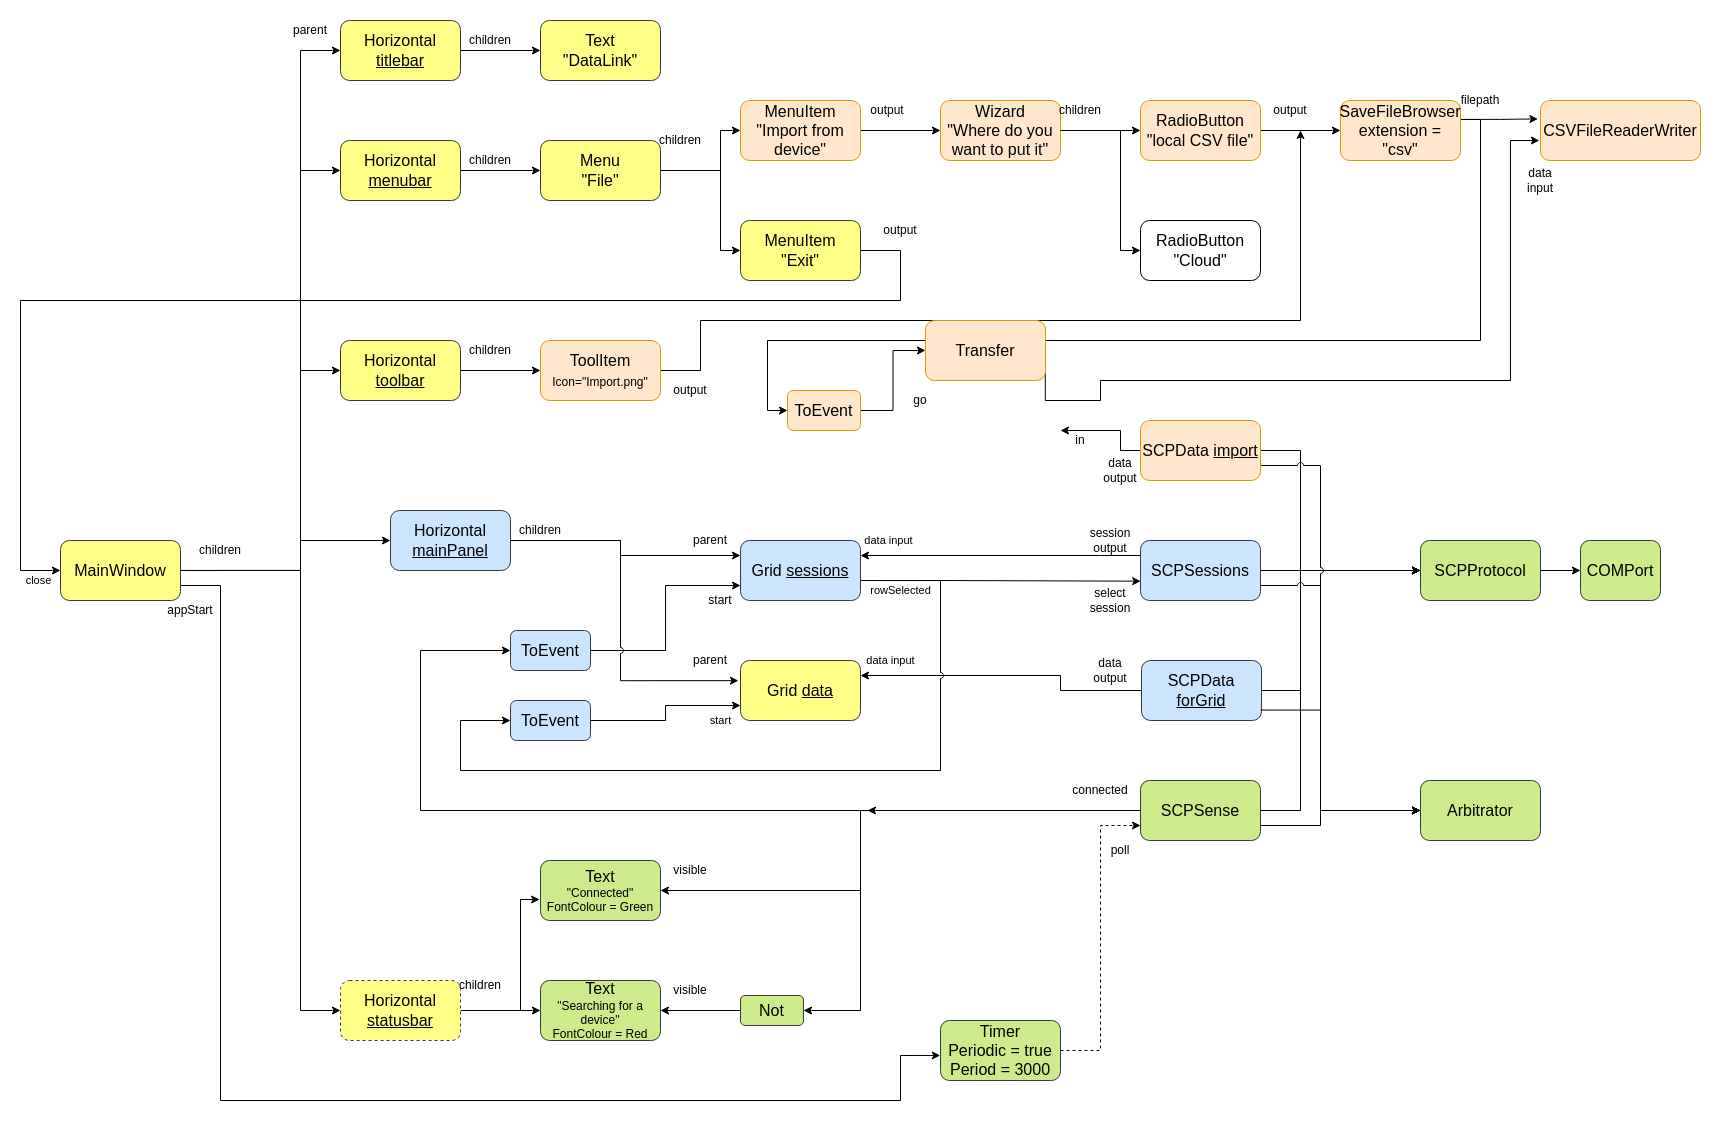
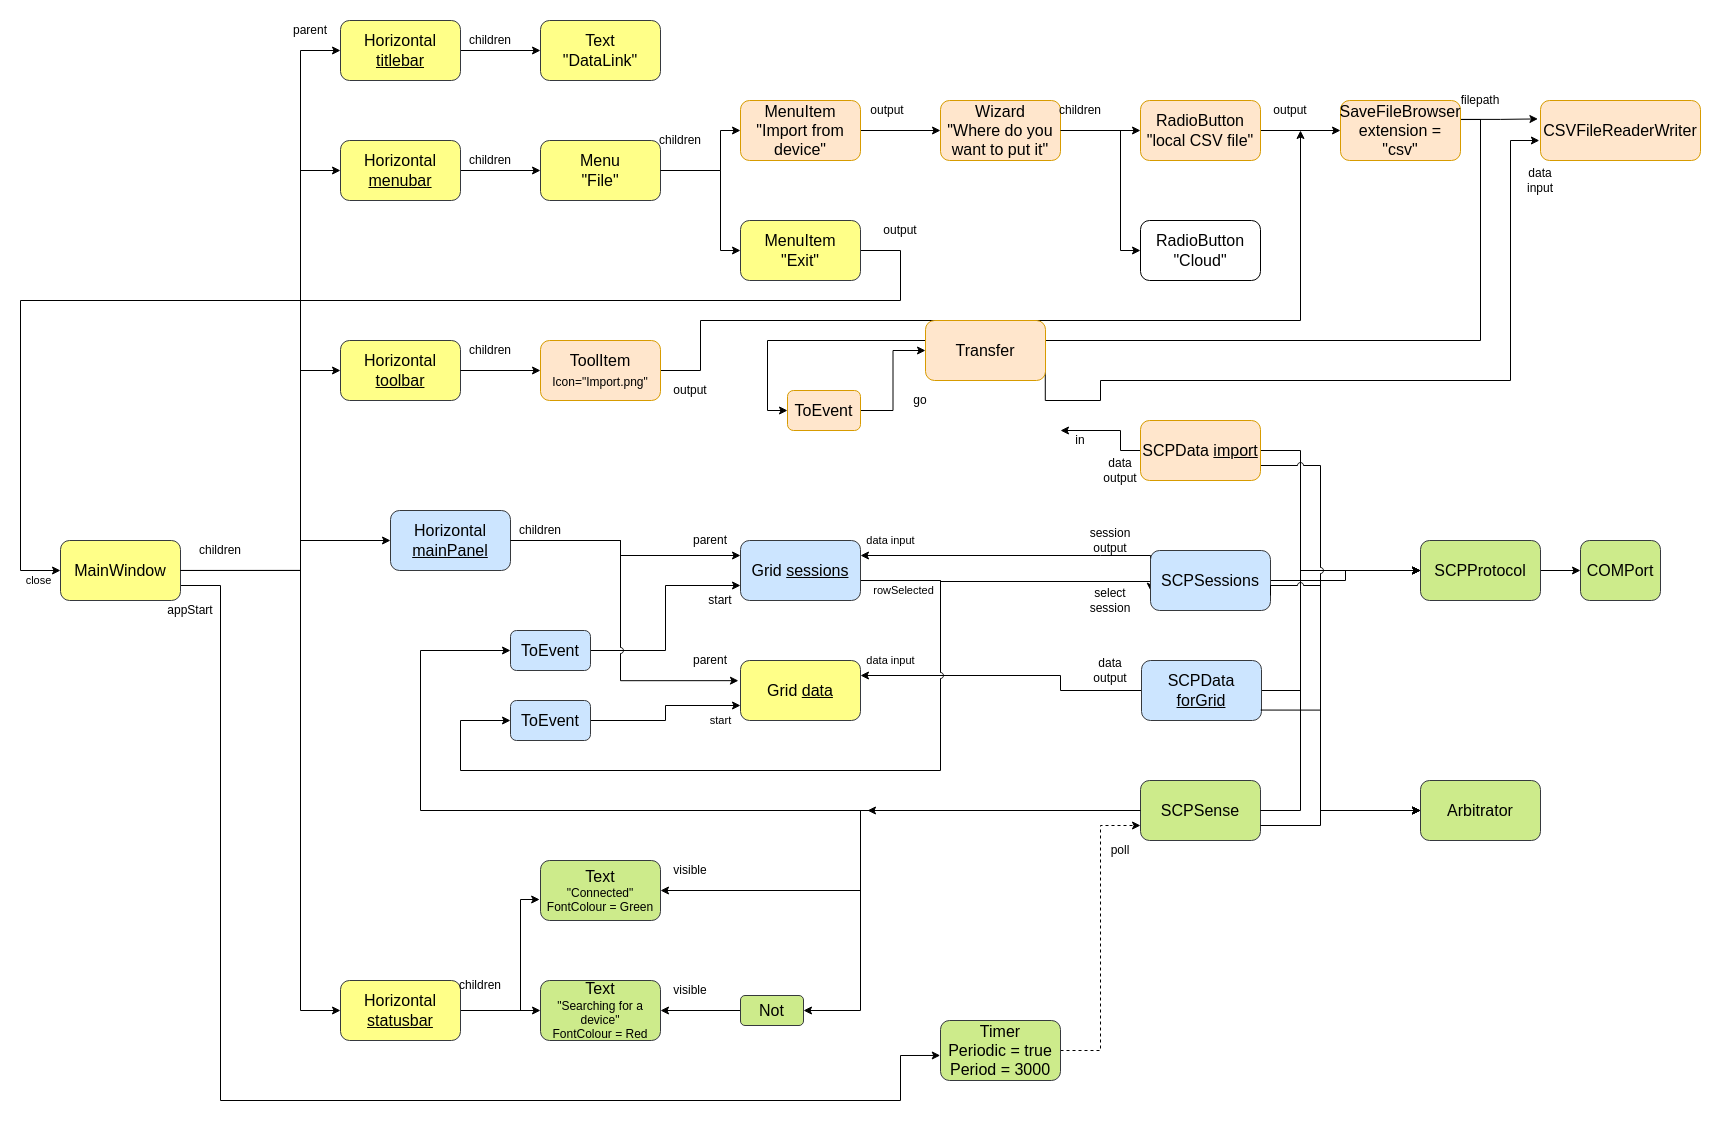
- <mxCell id="57" value="SCPSessions" style="rounded=1;whiteSpace=wrap;html=1;fillColor=#cce5ff;strokeColor=#36393d;fontSize=16;" parent="1" vertex="1"><mxGeometry x="1140" y="540" width="120" height="60" as="geometry" /></mxCell>
+ <mxCell id="57" value="SCPSessions" style="rounded=1;whiteSpace=wrap;html=1;fillColor=#cce5ff;strokeColor=#36393d;fontSize=16;" parent="1" vertex="1"><mxGeometry x="1150" y="550" width="120" height="60" as="geometry" /></mxCell>
- <mxCell id="89" value="connected" style="text;html=1;strokeColor=none;fillColor=none;align=center;verticalAlign=middle;whiteSpace=wrap;rounded=0;" parent="1" vertex="1"><mxGeometry x="1080" y="780" width="40" height="20" as="geometry" /></mxCell>
- <mxCell id="17" value="Horizontal &lt;u style=&quot;font-size: 16px;&quot;&gt;statusbar&lt;/u&gt;" style="rounded=1;whiteSpace=wrap;html=1;fillColor=#ffff88;strokeColor=#36393d;fontSize=16;dashed=1;" parent="1" vertex="1"><mxGeometry x="340" y="980" width="120" height="60" as="geometry" /></mxCell>
+ <mxCell id="17" value="Horizontal &lt;u style=&quot;font-size: 16px;&quot;&gt;statusbar&lt;/u&gt;" style="rounded=1;whiteSpace=wrap;html=1;fillColor=#ffff88;strokeColor=#36393d;fontSize=16;" parent="1" vertex="1"><mxGeometry x="340" y="980" width="120" height="60" as="geometry" /></mxCell>
